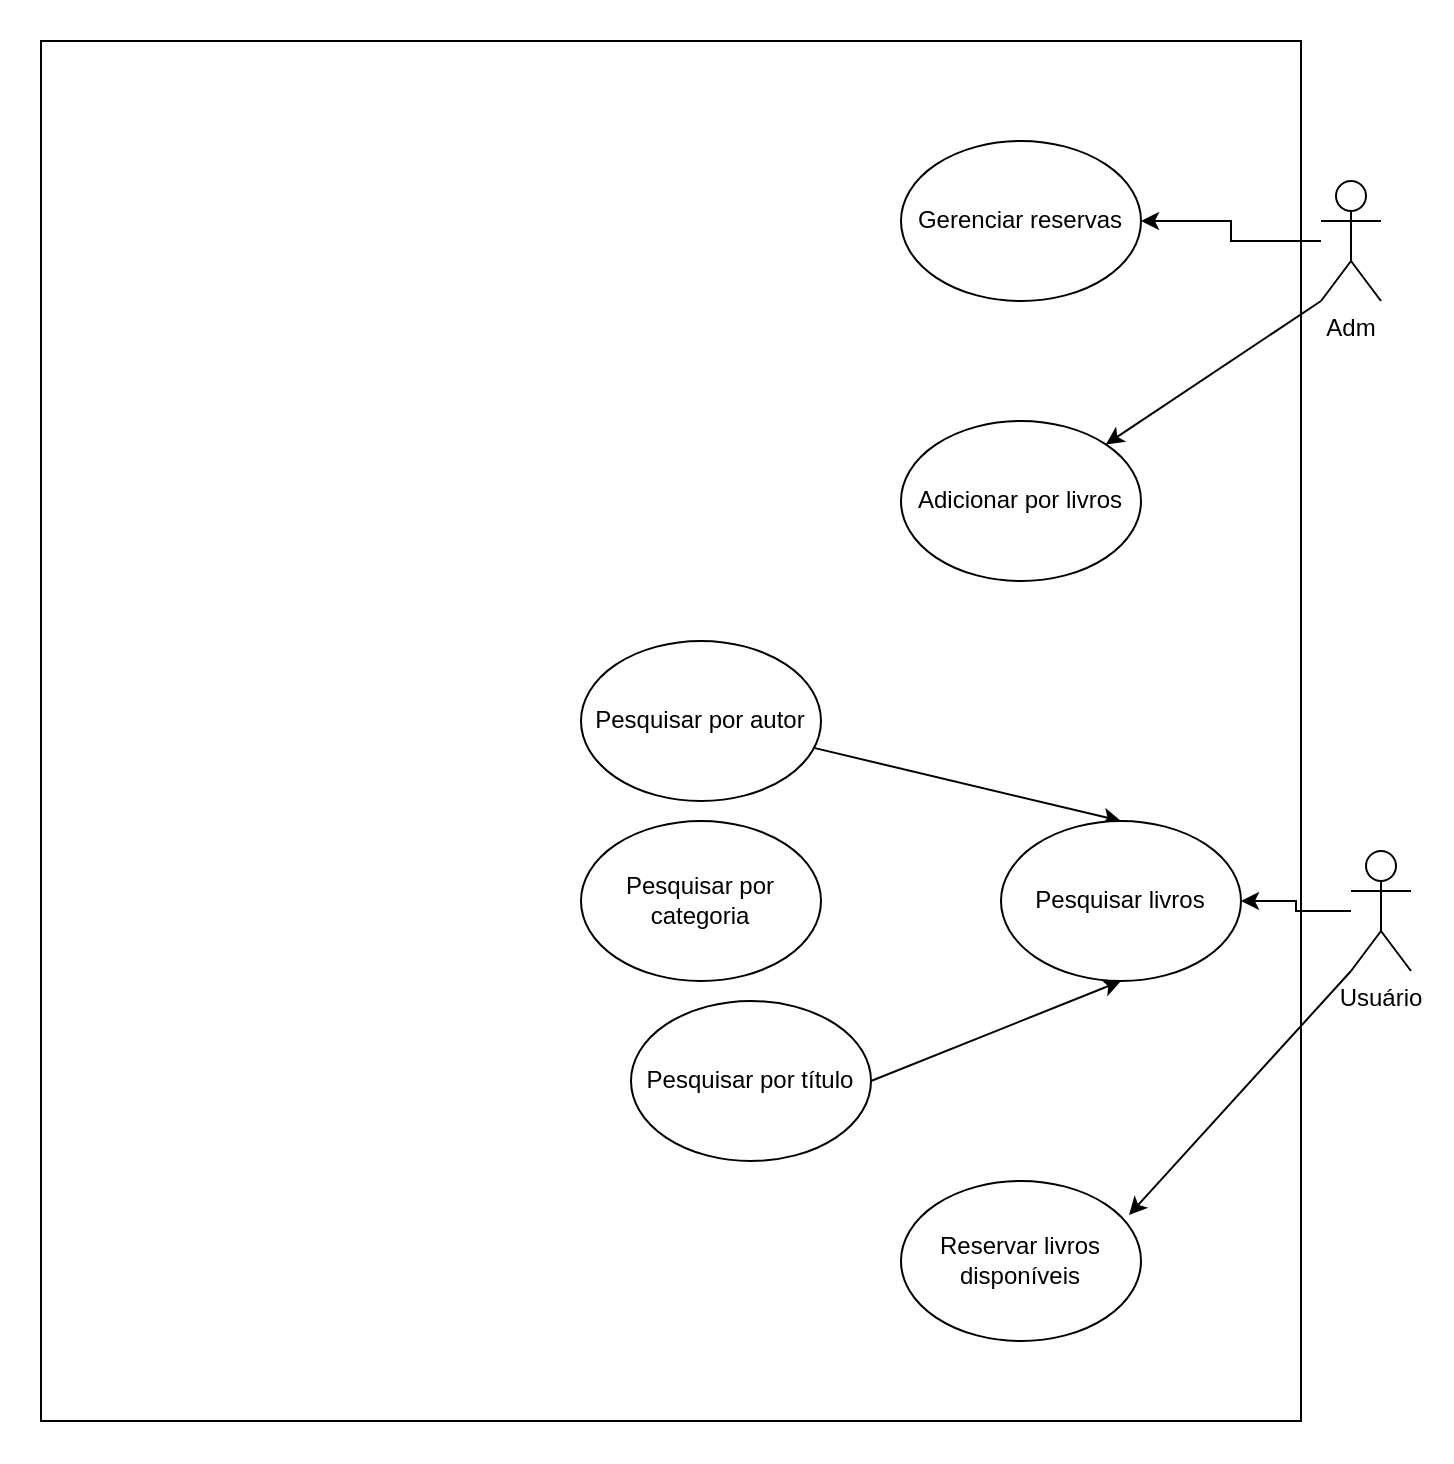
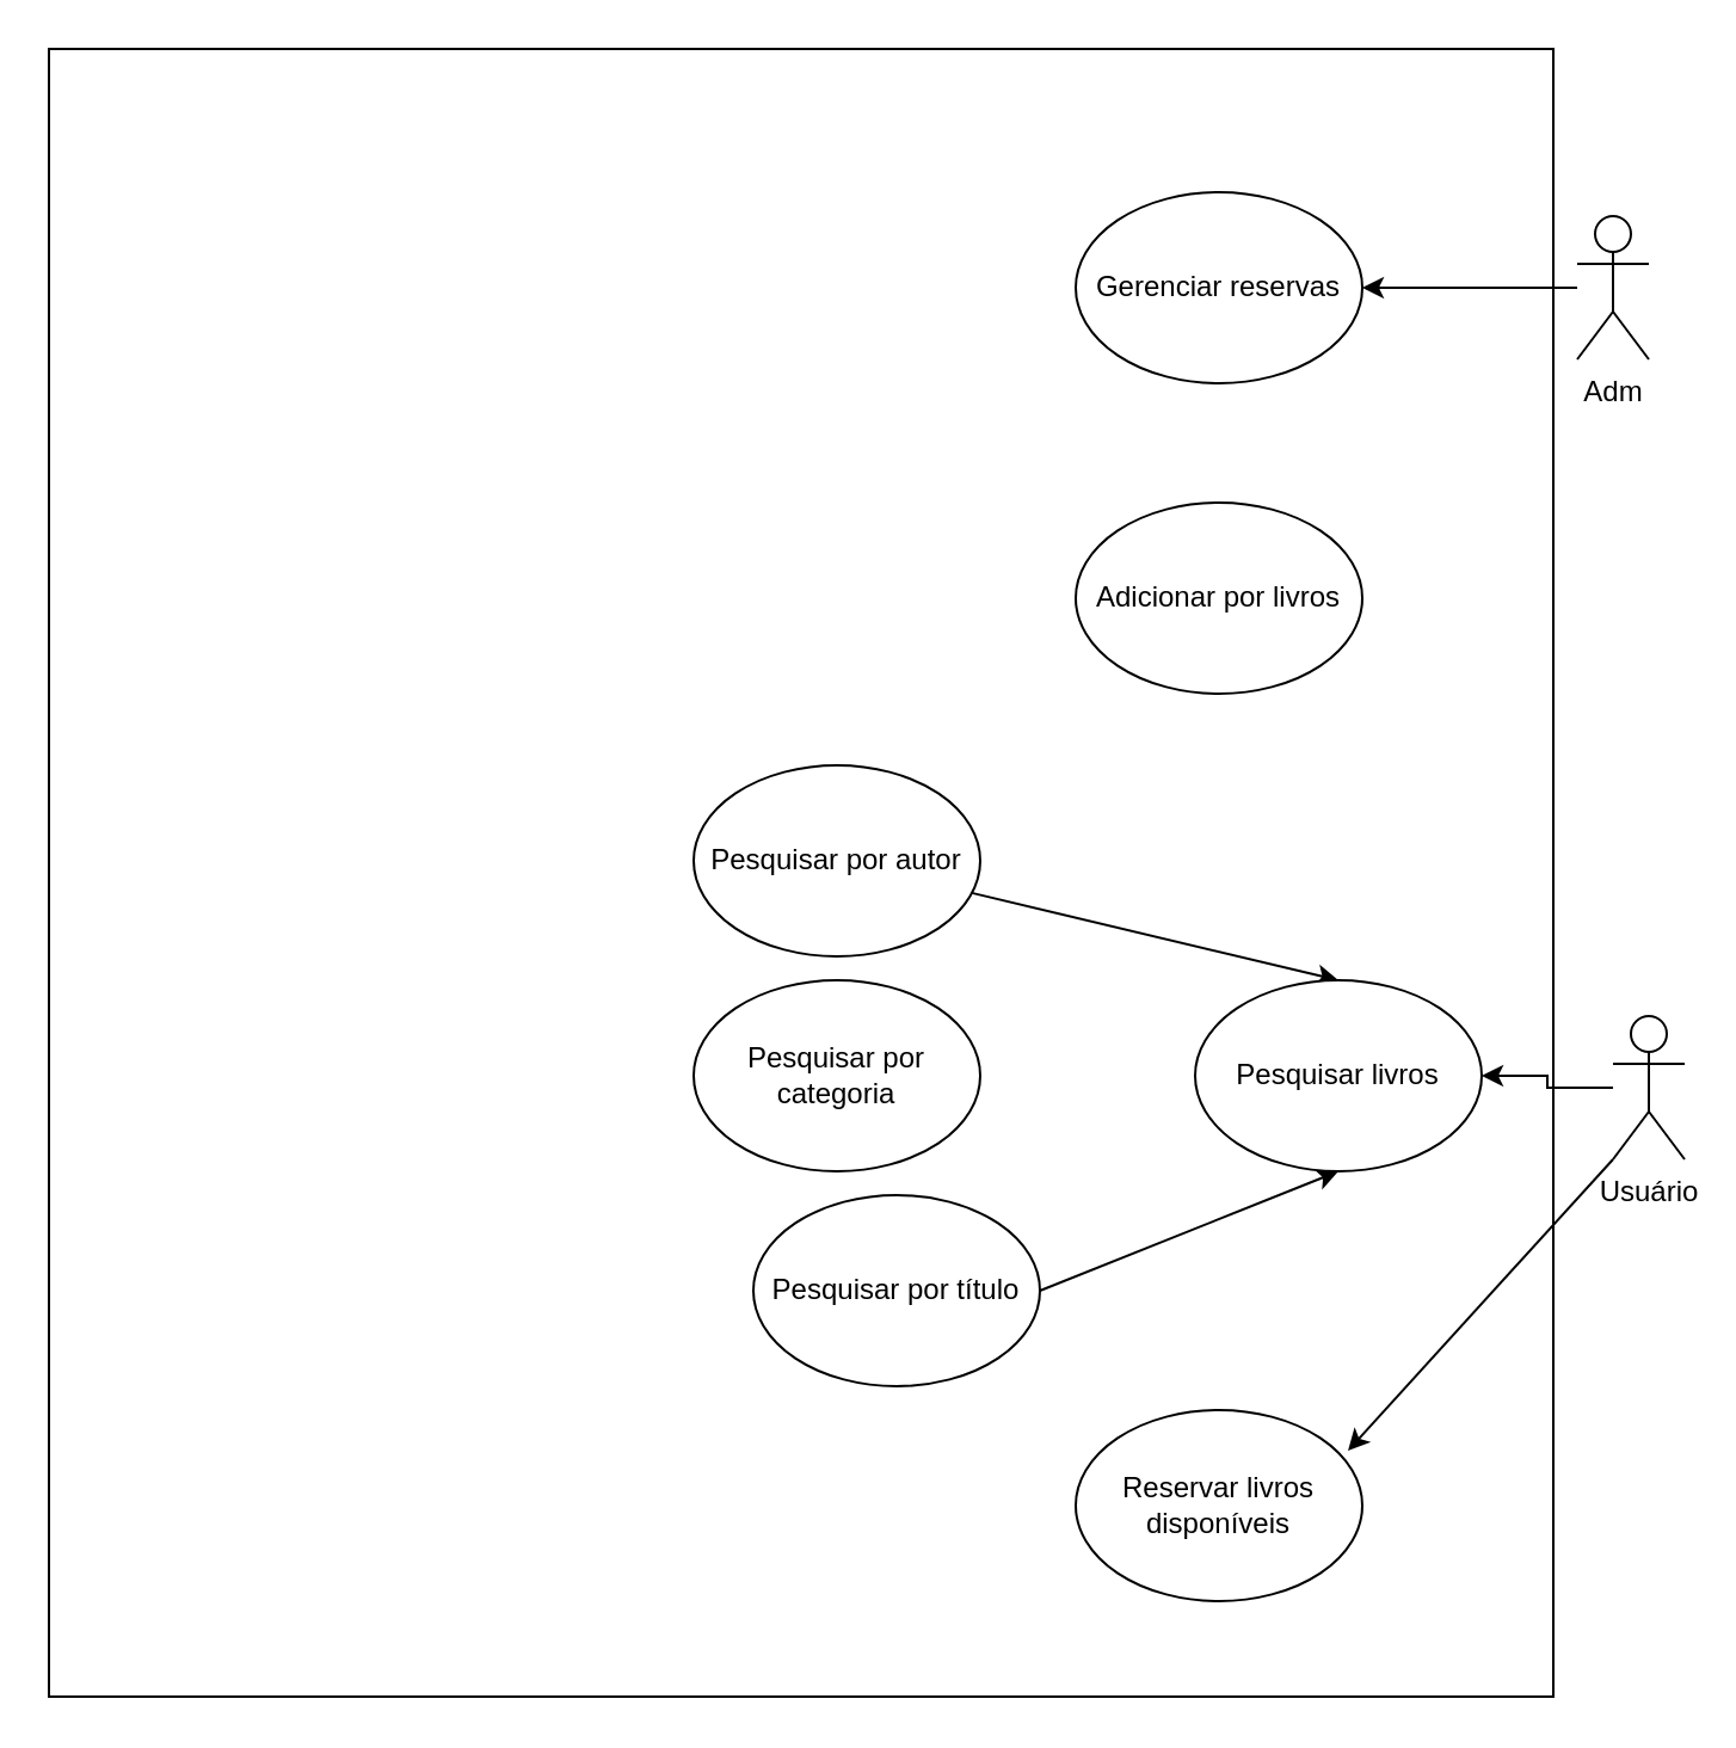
- <mxCell id="9" value="Gerenciar reservas" style="ellipse;whiteSpace=wrap;html=1;" vertex="1" parent="1"><mxGeometry x="450" y="70" width="120" height="80" as="geometry" /></mxCell>
+ <mxCell id="9" value="Gerenciar reservas" style="ellipse;whiteSpace=wrap;html=1;" vertex="1" parent="1"><mxGeometry x="450" y="80" width="120" height="80" as="geometry" /></mxCell>
- <mxCell id="13" value="" style="endArrow=classic;html=1;exitX=0;exitY=1;exitDx=0;exitDy=0;exitPerimeter=0;" edge="1" parent="1" source="5" target="6"><mxGeometry width="50" height="50" relative="1" as="geometry"><mxPoint x="590" y="220" as="sourcePoint" /><mxPoint x="640" y="170" as="targetPoint" /></mxGeometry></mxCell>
